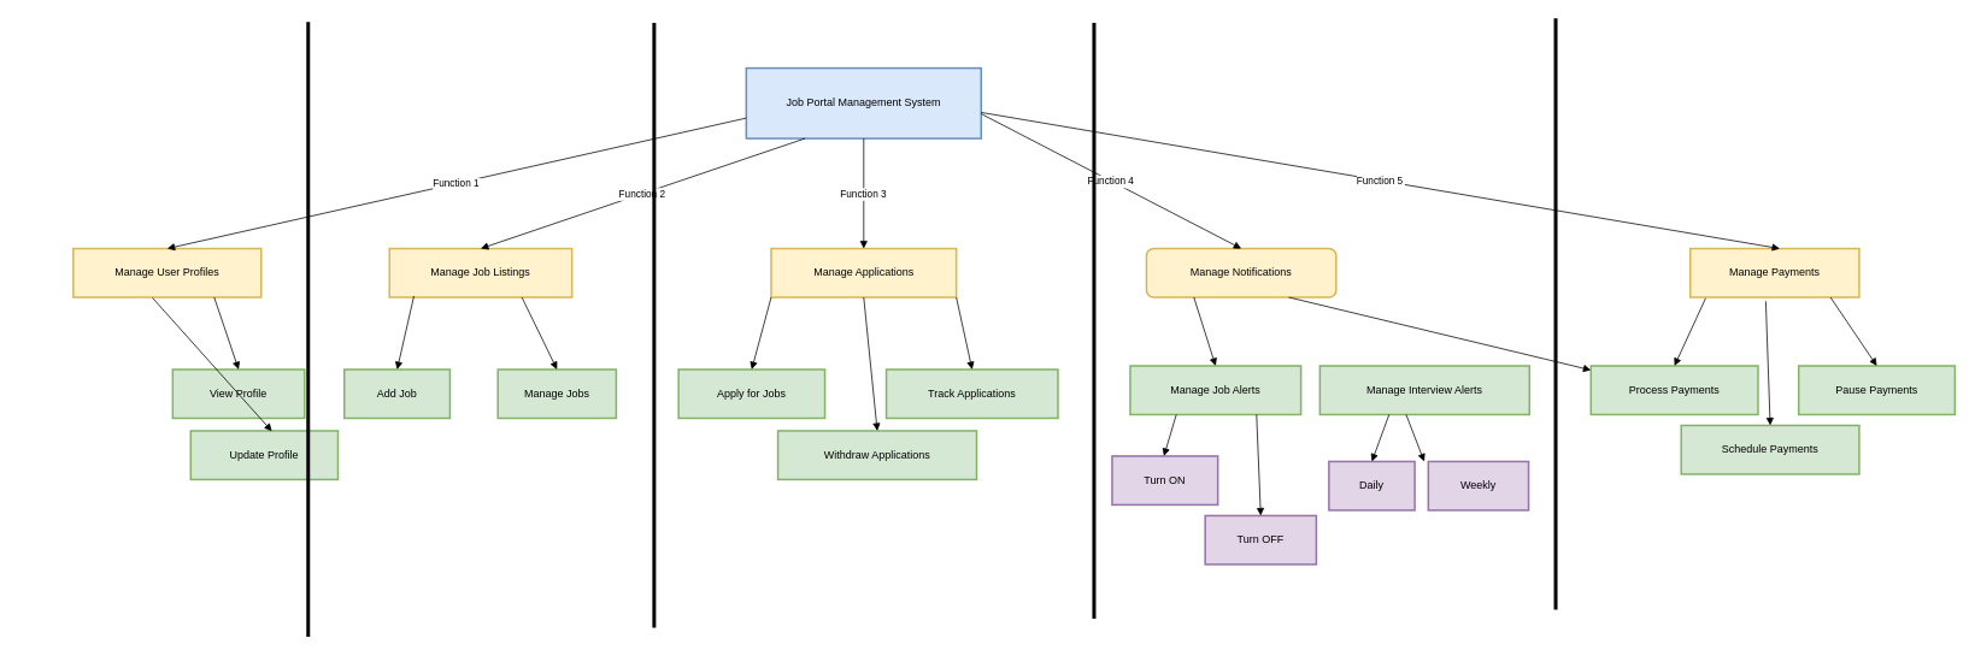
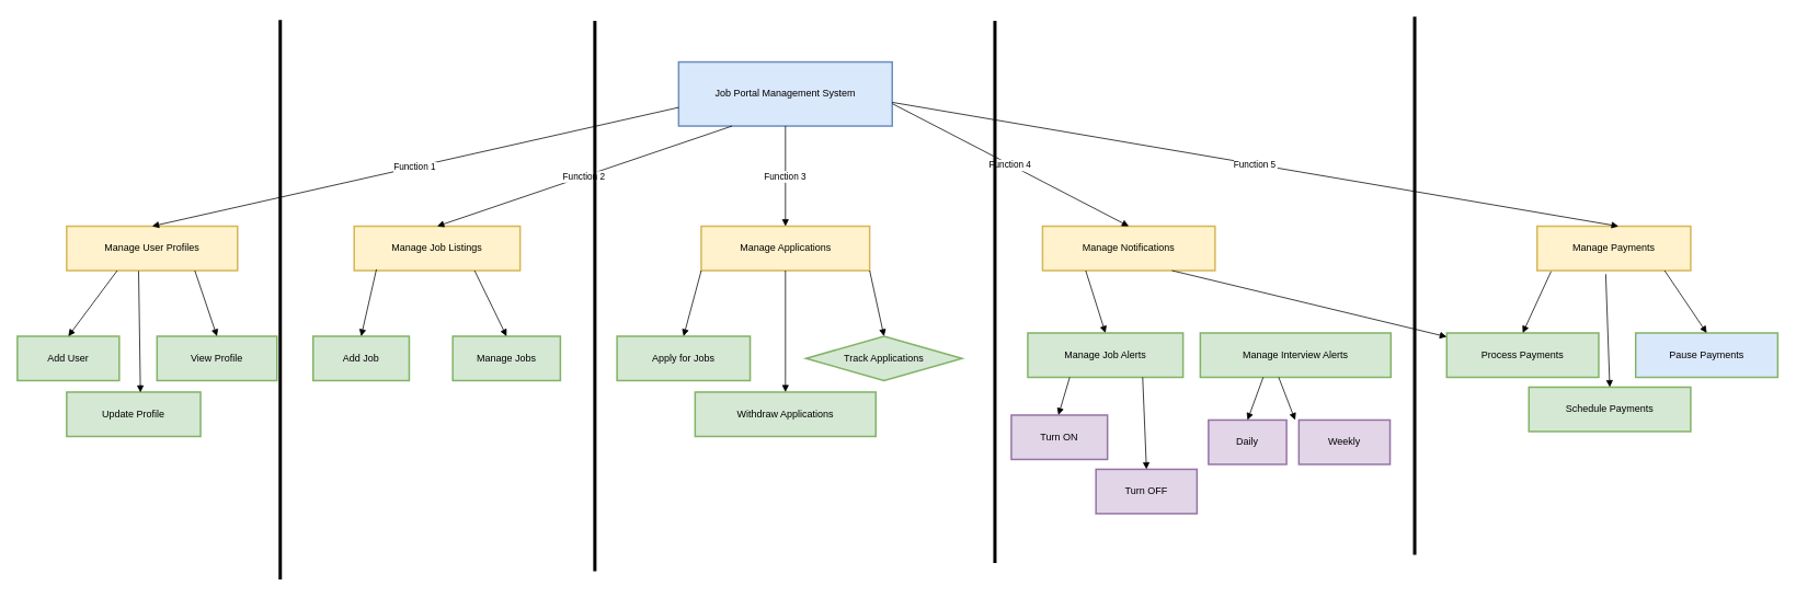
- <mxCell id="14" value="Manage Notifications" style="whiteSpace=wrap;strokeWidth=2;fillColor=#fff2cc;strokeColor=#d6b656;rounded=1;" vertex="1" parent="1"><mxGeometry x="1268" y="275" width="210" height="54" as="geometry" /></mxCell>
+ <mxCell id="14" value="Manage Notifications" style="whiteSpace=wrap;strokeWidth=2;fillColor=#fff2cc;strokeColor=#d6b656;" vertex="1" parent="1"><mxGeometry x="1268" y="275" width="210" height="54" as="geometry" /></mxCell>
+ <mxCell id="26" value="" style="startArrow=none;endArrow=block;exitX=0.3;exitY=0.99;entryX=0.5;entryY=0.01;rounded=0;" edge="1" parent="1" source="3" target="4"><mxGeometry relative="1" as="geometry" /></mxCell>
- <mxCell id="24" value="Pause Payments" style="whiteSpace=wrap;strokeWidth=2;fillColor=#d5e8d4;strokeColor=#82b366;" vertex="1" parent="1"><mxGeometry x="1990" y="405" width="173" height="54" as="geometry" /></mxCell>
+ <mxCell id="24" value="Pause Payments" style="whiteSpace=wrap;strokeWidth=2;fillColor=#dae8fc;strokeColor=#82b366;" vertex="1" parent="1"><mxGeometry x="1990" y="405" width="173" height="54" as="geometry" /></mxCell>
+ <mxCell id="4" value="Add User" style="whiteSpace=wrap;strokeWidth=2;fillColor=#d5e8d4;strokeColor=#82b366;" vertex="1" parent="1"><mxGeometry x="20" y="409" width="124" height="54" as="geometry" /></mxCell>
- <mxCell id="13" value="Track Applications" style="whiteSpace=wrap;strokeWidth=2;fillColor=#d5e8d4;strokeColor=#82b366;" vertex="1" parent="1"><mxGeometry x="980" y="409" width="190" height="54" as="geometry" /></mxCell>
+ <mxCell id="13" value="Track Applications" style="rhombus;whiteSpace=wrap;strokeWidth=2;fillColor=#d5e8d4;strokeColor=#82b366;" vertex="1" parent="1"><mxGeometry x="980" y="409" width="190" height="54" as="geometry" /></mxCell>
- <mxCell id="5" value="Update Profile" style="whiteSpace=wrap;strokeWidth=2;fillColor=#d5e8d4;strokeColor=#82b366;" vertex="1" parent="1"><mxGeometry x="210" y="477" width="163" height="54" as="geometry" /></mxCell>
+ <mxCell id="5" value="Update Profile" style="whiteSpace=wrap;strokeWidth=2;fillColor=#d5e8d4;strokeColor=#82b366;" vertex="1" parent="1"><mxGeometry x="80" y="477" width="163" height="54" as="geometry" /></mxCell>
- <mxCell id="12" value="Withdraw Applications" style="whiteSpace=wrap;strokeWidth=2;fillColor=#d5e8d4;strokeColor=#82b366;" vertex="1" parent="1"><mxGeometry x="860" y="477" width="220" height="54" as="geometry" /></mxCell>
+ <mxCell id="12" value="Withdraw Applications" style="whiteSpace=wrap;strokeWidth=2;fillColor=#d5e8d4;strokeColor=#82b366;" vertex="1" parent="1"><mxGeometry x="845" y="477" width="220" height="54" as="geometry" /></mxCell>
